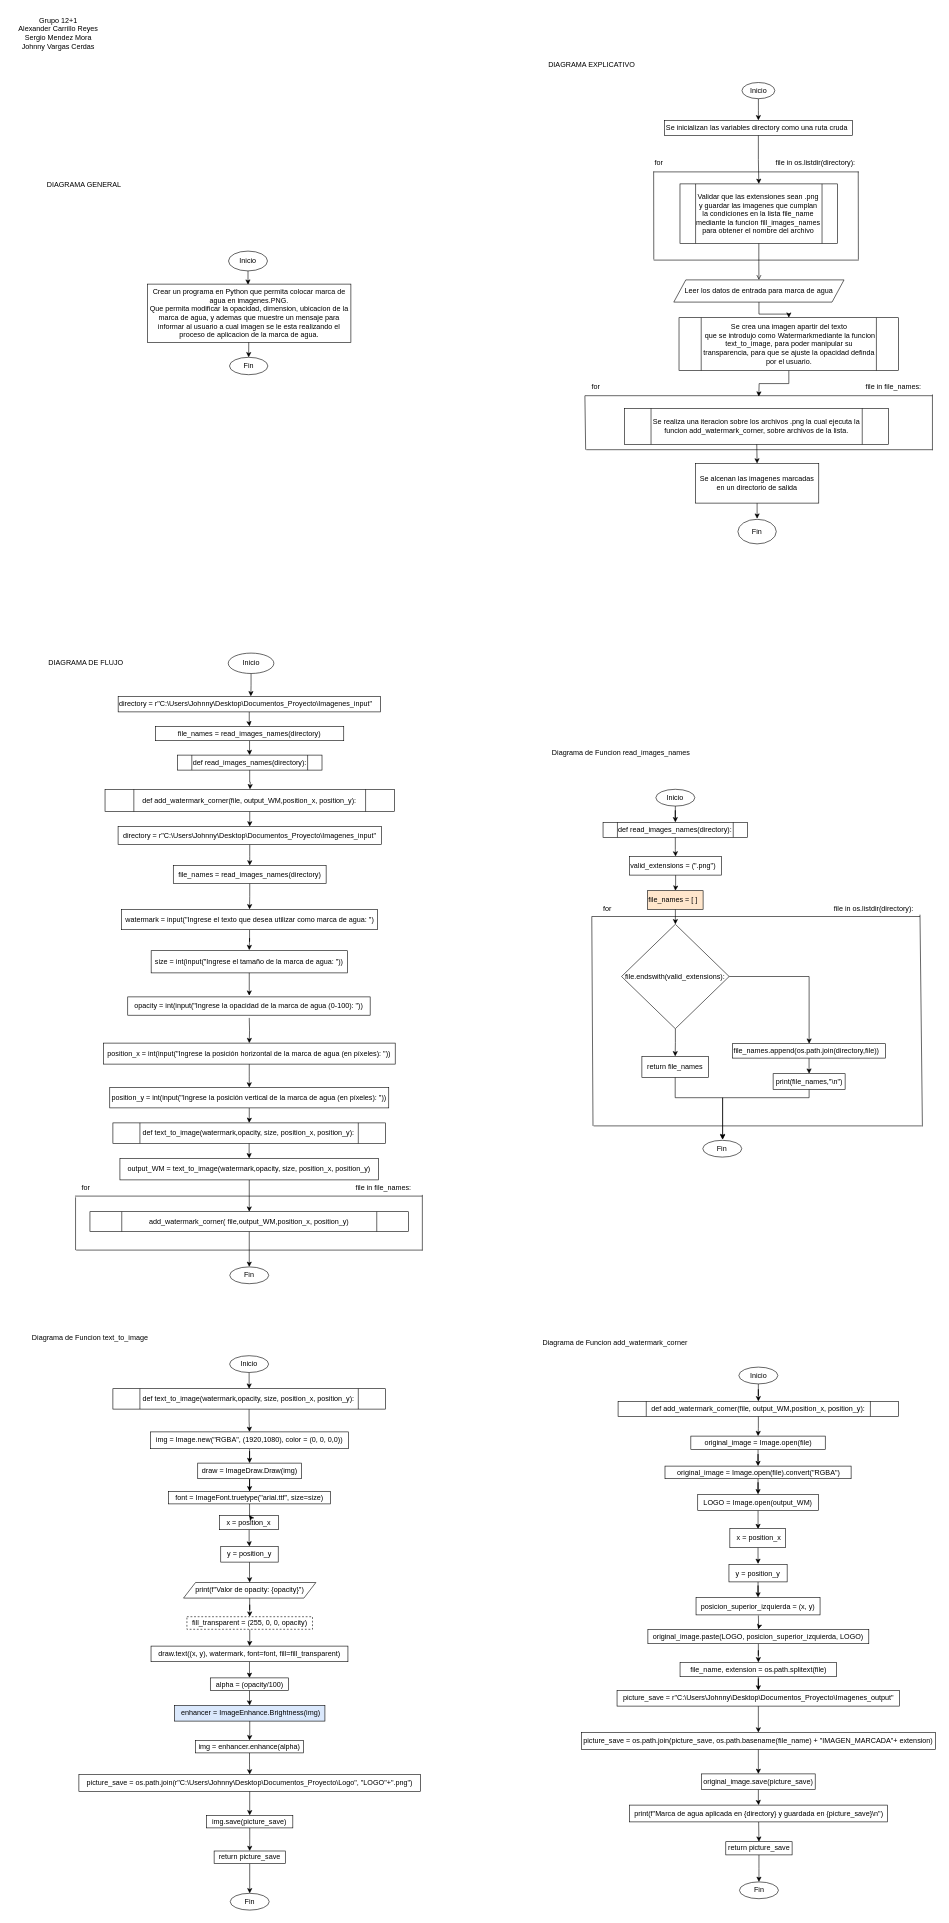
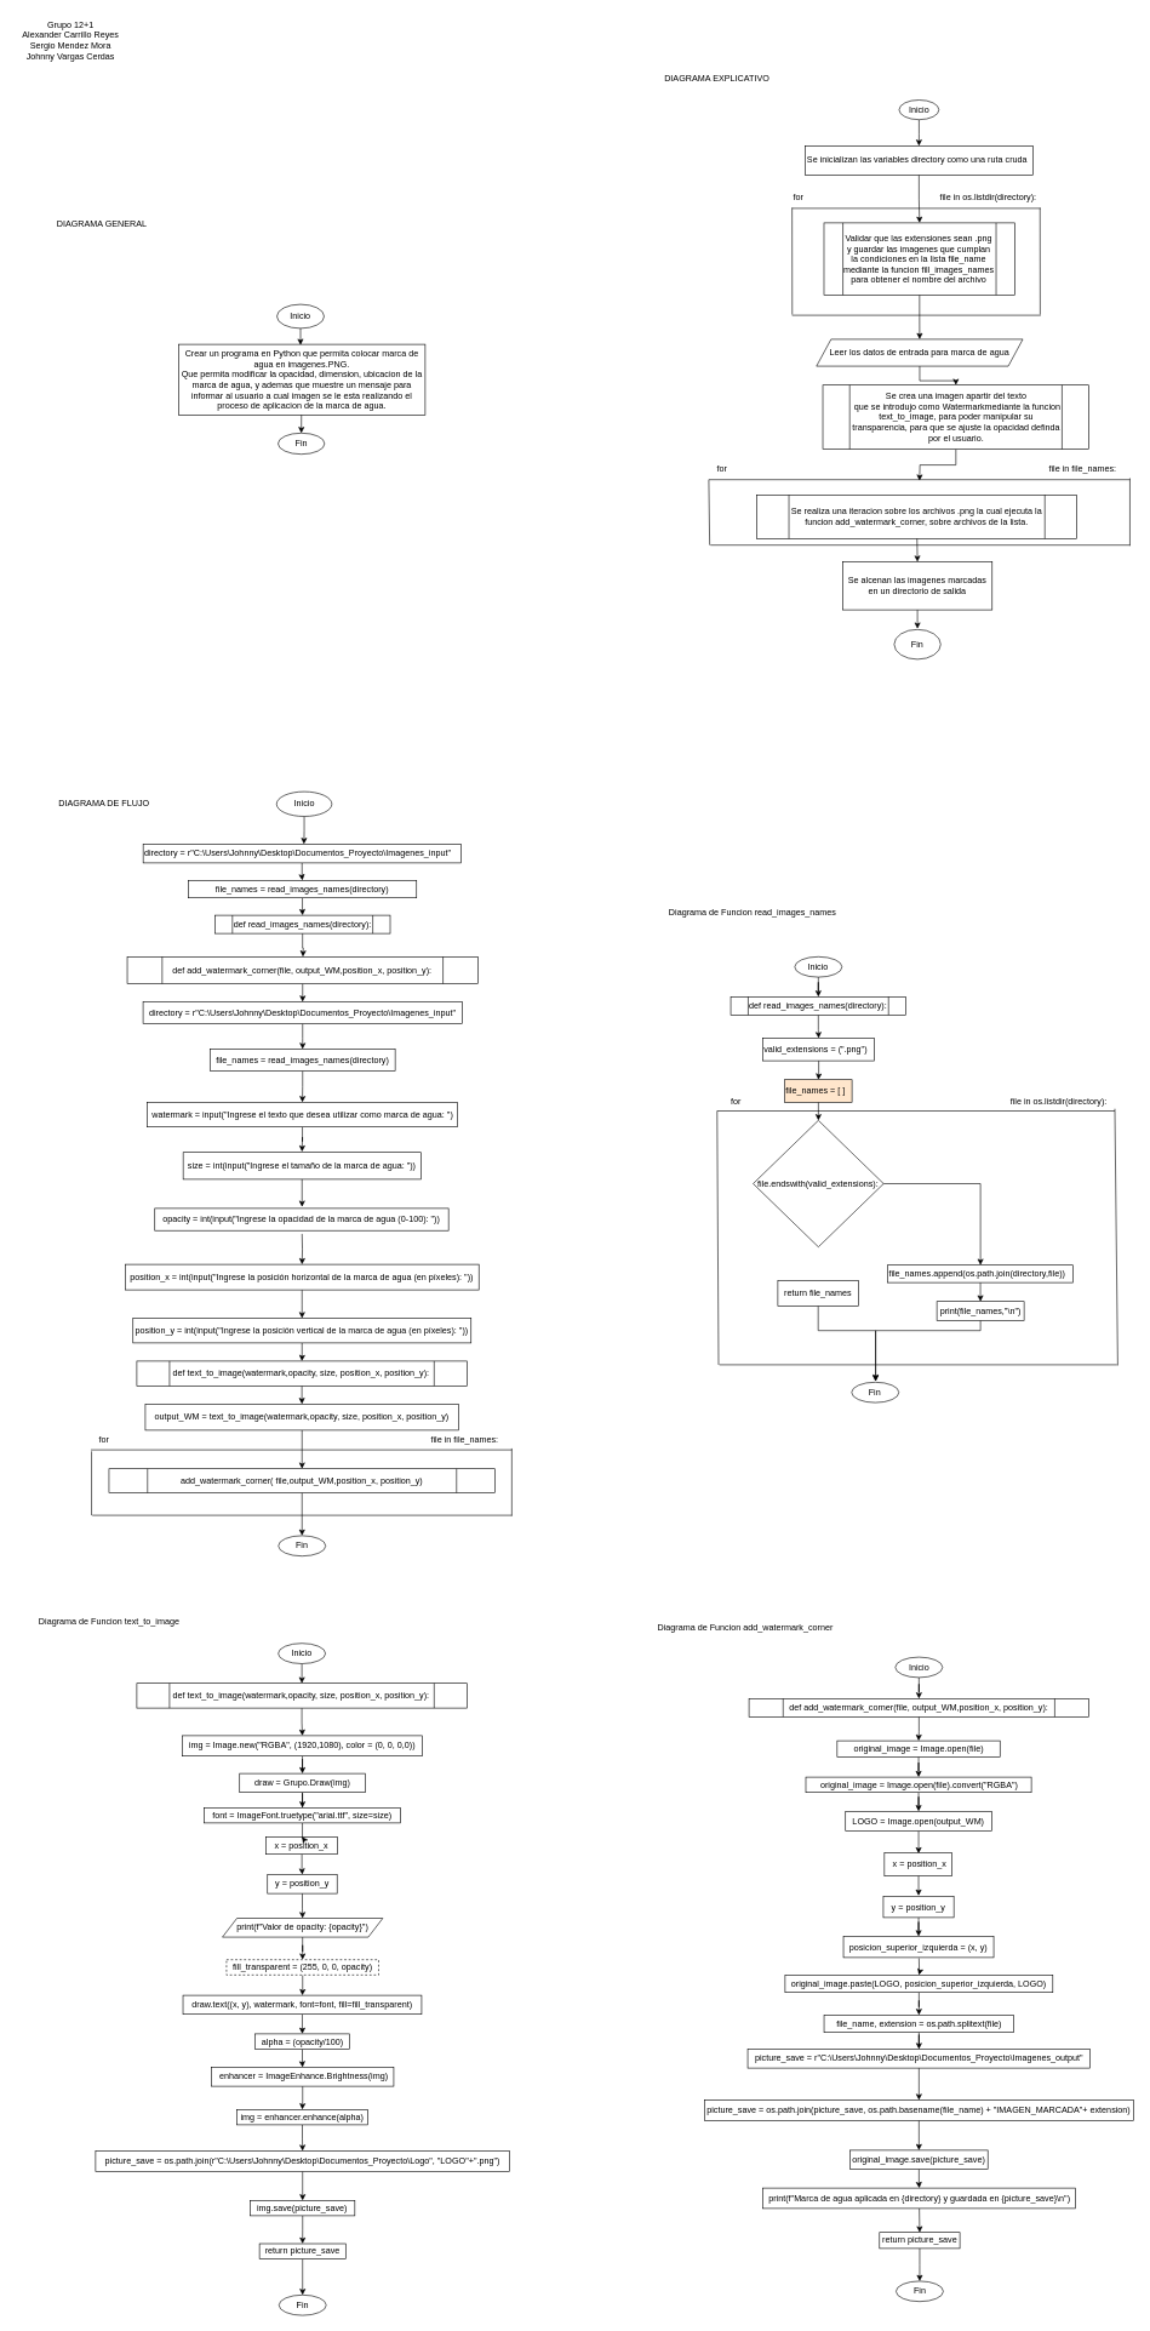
- <mxCell id="22" value="Se inicializan las variables directory como una ruta cruda&amp;nbsp;" style="rounded=0;whiteSpace=wrap;html=1;" parent="1" vertex="1"><mxGeometry x="1106.37" y="200" width="313.43" height="25" as="geometry" /></mxCell>
+ <mxCell id="22" value="Se inicializan las variables directory como una ruta cruda&amp;nbsp;" style="rounded=0;whiteSpace=wrap;html=1;" parent="1" vertex="1"><mxGeometry x="1106.37" y="200" width="313.43" height="40" as="geometry" /></mxCell>
- <mxCell id="104" style="edgeStyle=orthogonalEdgeStyle;rounded=0;orthogonalLoop=1;jettySize=auto;html=1;entryX=0.5;entryY=0;entryDx=0;entryDy=0;endArrow=open;" parent="1" source="105" target="12" edge="1"><mxGeometry relative="1" as="geometry" /></mxCell>
+ <mxCell id="104" style="edgeStyle=orthogonalEdgeStyle;rounded=0;orthogonalLoop=1;jettySize=auto;html=1;entryX=0.5;entryY=0;entryDx=0;entryDy=0;" parent="1" source="105" target="12" edge="1"><mxGeometry relative="1" as="geometry" /></mxCell>
- <mxCell id="33" style="edgeStyle=orthogonalEdgeStyle;rounded=0;orthogonalLoop=1;jettySize=auto;html=1;entryX=0.5;entryY=0;entryDx=0;entryDy=0;" parent="1" source="34" target="38" edge="1"><mxGeometry relative="1" as="geometry" /></mxCell>
- <mxCell id="127" value="draw = ImageDraw.Draw(img)" style="rounded=0;whiteSpace=wrap;html=1;" parent="1" vertex="1"><mxGeometry x="328.73" y="2438" width="172.75" height="26" as="geometry" /></mxCell>
+ <mxCell id="127" value="draw = Grupo.Draw(img)" style="rounded=0;whiteSpace=wrap;html=1;" parent="1" vertex="1"><mxGeometry x="328.73" y="2438" width="172.75" height="26" as="geometry" /></mxCell>
- <mxCell id="143" value="&amp;nbsp;enhancer = ImageEnhance.Brightness(img)" style="rounded=0;whiteSpace=wrap;html=1;fillColor=#dae8fc;" parent="1" vertex="1"><mxGeometry x="289.97" y="2842" width="250.75" height="26" as="geometry" /></mxCell>
+ <mxCell id="143" value="&amp;nbsp;enhancer = ImageEnhance.Brightness(img)" style="rounded=0;whiteSpace=wrap;html=1;" parent="1" vertex="1"><mxGeometry x="289.97" y="2842" width="250.75" height="26" as="geometry" /></mxCell>
